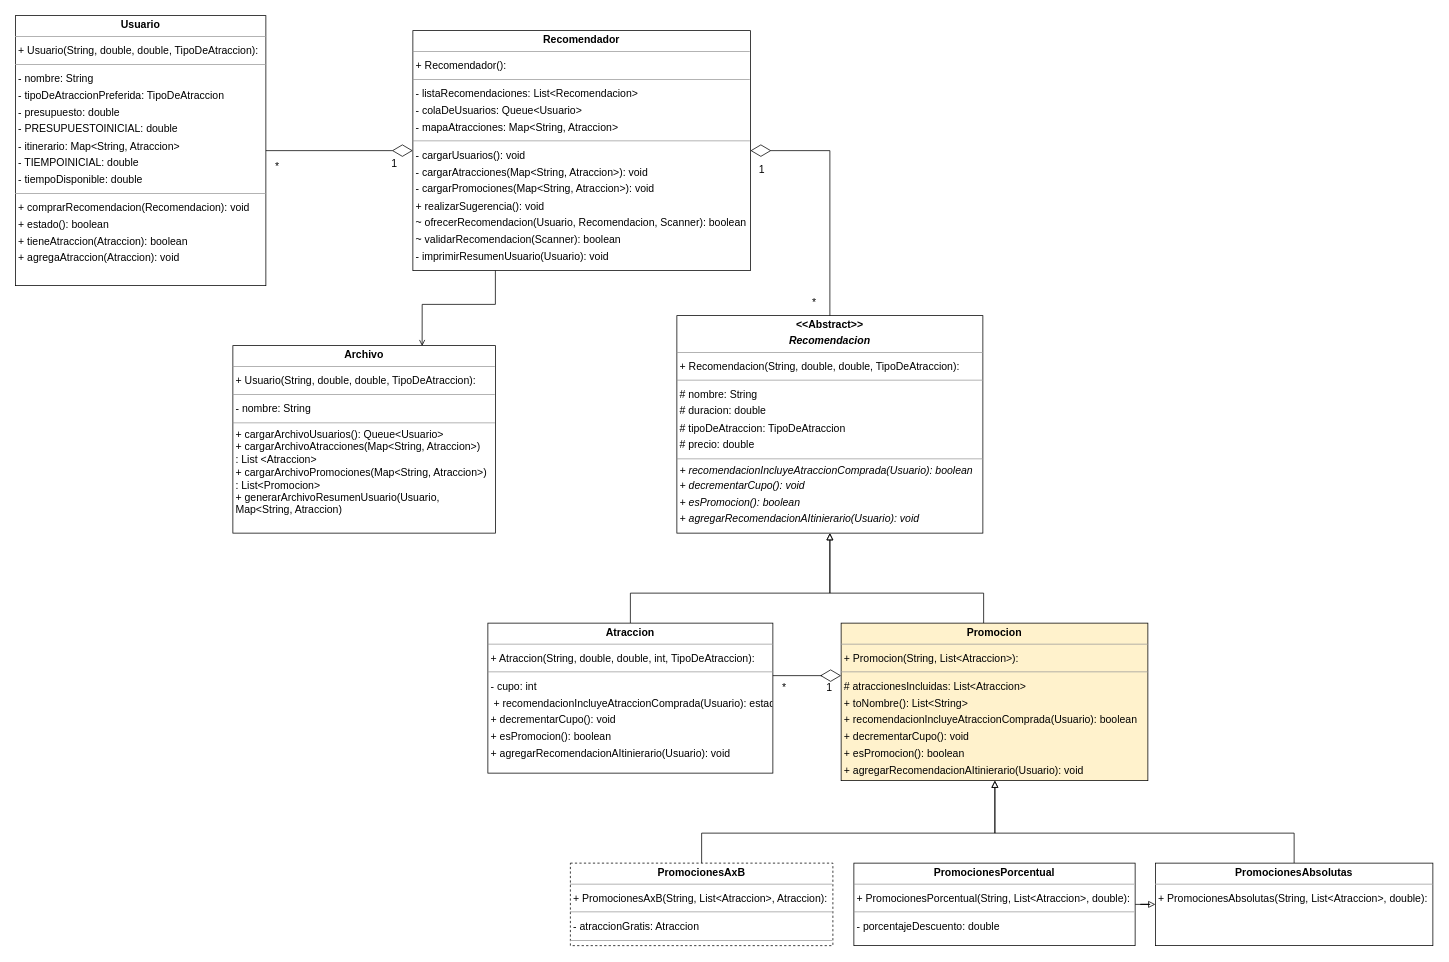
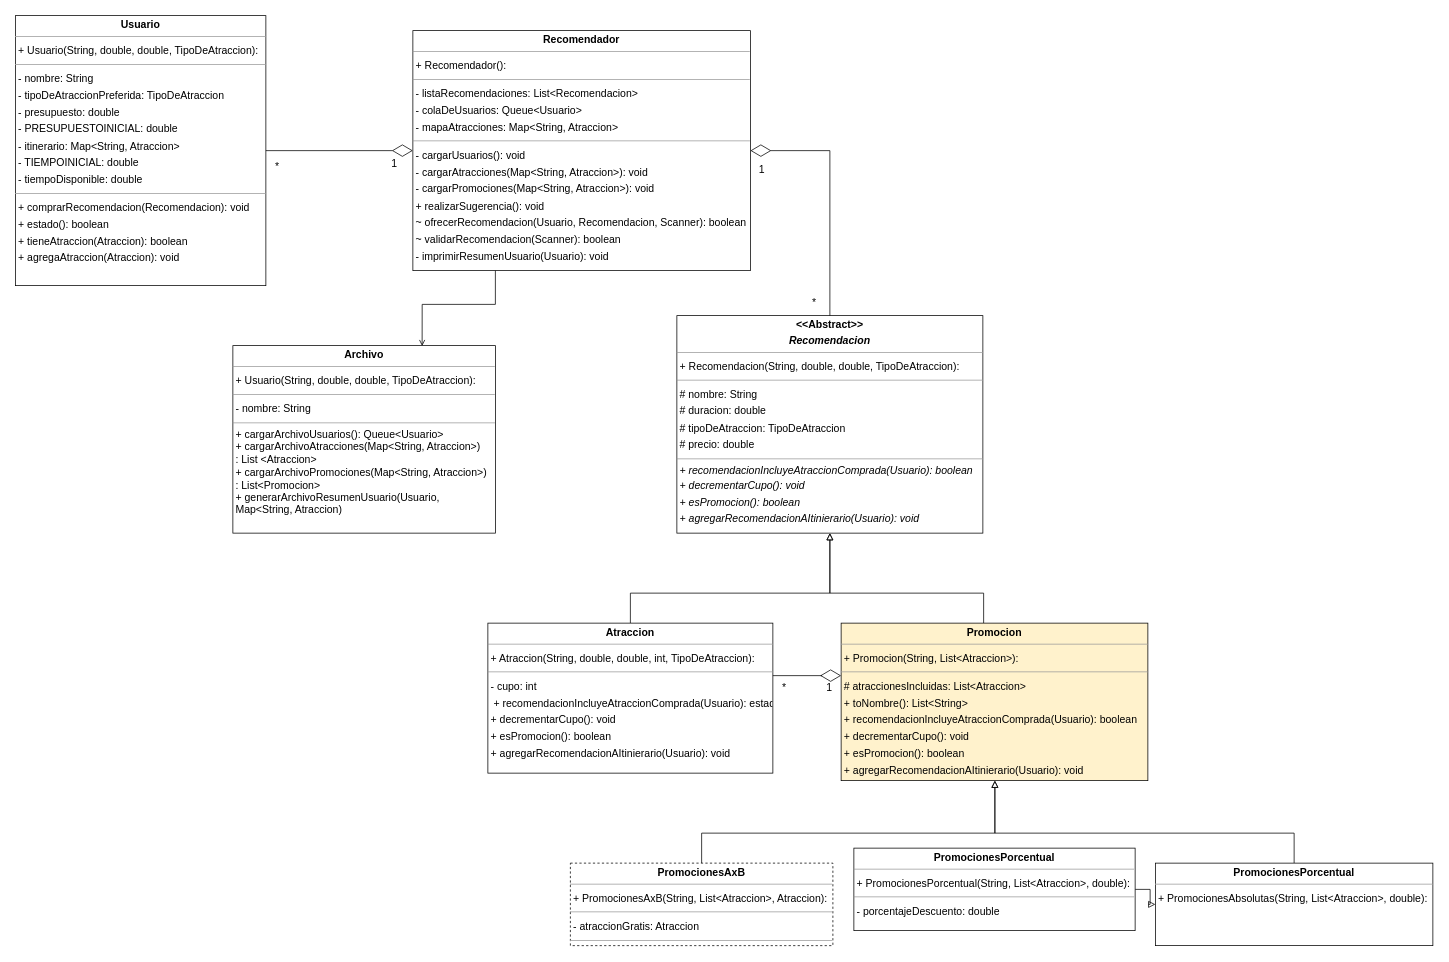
- <mxCell id="7" value="&lt;p style=&quot;margin:0px;margin-top:4px;text-align:center;&quot;&gt;&lt;b&gt;PromocionesAbsolutas&lt;/b&gt;&lt;/p&gt;&lt;hr size=&quot;1&quot;&gt;&lt;p style=&quot;margin:0 0 0 4px;line-height:1.6;&quot;&gt;+ PromocionesAbsolutas(String, List&amp;lt;Atraccion&amp;gt;, double): &lt;/p&gt;" style="verticalAlign=top;align=left;overflow=fill;fontSize=14;fontFamily=Helvetica;html=1;rounded=0;shadow=0;comic=0;labelBackgroundColor=none;strokeWidth=1;" parent="1" vertex="1"><mxGeometry x="1540" y="1150" width="370" height="110" as="geometry" /></mxCell>
+ <mxCell id="7" value="&lt;p style=&quot;margin:0px;margin-top:4px;text-align:center;&quot;&gt;&lt;b&gt;PromocionesPorcentual&lt;/b&gt;&lt;/p&gt;&lt;hr size=&quot;1&quot;&gt;&lt;p style=&quot;margin:0 0 0 4px;line-height:1.6;&quot;&gt;+ PromocionesAbsolutas(String, List&amp;lt;Atraccion&amp;gt;, double): &lt;/p&gt;" style="verticalAlign=top;align=left;overflow=fill;fontSize=14;fontFamily=Helvetica;html=1;rounded=0;shadow=0;comic=0;labelBackgroundColor=none;strokeWidth=1;" parent="1" vertex="1"><mxGeometry x="1540" y="1150" width="370" height="110" as="geometry" /></mxCell>
- <mxCell id="11" value="&lt;p style=&quot;margin:0px;margin-top:4px;text-align:center;&quot;&gt;&lt;b&gt;PromocionesPorcentual&lt;/b&gt;&lt;/p&gt;&lt;hr size=&quot;1&quot;&gt;&lt;p style=&quot;margin:0 0 0 4px;line-height:1.6;&quot;&gt;+ PromocionesPorcentual(String, List&amp;lt;Atraccion&amp;gt;, double): &lt;/p&gt;&lt;hr size=&quot;1&quot;&gt;&lt;p style=&quot;margin:0 0 0 4px;line-height:1.6;&quot;&gt;- porcentajeDescuento: double&lt;/p&gt;" style="verticalAlign=top;align=left;overflow=fill;fontSize=14;fontFamily=Helvetica;html=1;rounded=0;shadow=0;comic=0;labelBackgroundColor=none;strokeWidth=1;" parent="1" vertex="1"><mxGeometry x="1138" y="1150" width="375" height="110" as="geometry" /></mxCell>
+ <mxCell id="11" value="&lt;p style=&quot;margin:0px;margin-top:4px;text-align:center;&quot;&gt;&lt;b&gt;PromocionesPorcentual&lt;/b&gt;&lt;/p&gt;&lt;hr size=&quot;1&quot;&gt;&lt;p style=&quot;margin:0 0 0 4px;line-height:1.6;&quot;&gt;+ PromocionesPorcentual(String, List&amp;lt;Atraccion&amp;gt;, double): &lt;/p&gt;&lt;hr size=&quot;1&quot;&gt;&lt;p style=&quot;margin:0 0 0 4px;line-height:1.6;&quot;&gt;- porcentajeDescuento: double&lt;/p&gt;" style="verticalAlign=top;align=left;overflow=fill;fontSize=14;fontFamily=Helvetica;html=1;rounded=0;shadow=0;comic=0;labelBackgroundColor=none;strokeWidth=1;" parent="1" vertex="1"><mxGeometry x="1138" y="1130" width="375" height="110" as="geometry" /></mxCell>
